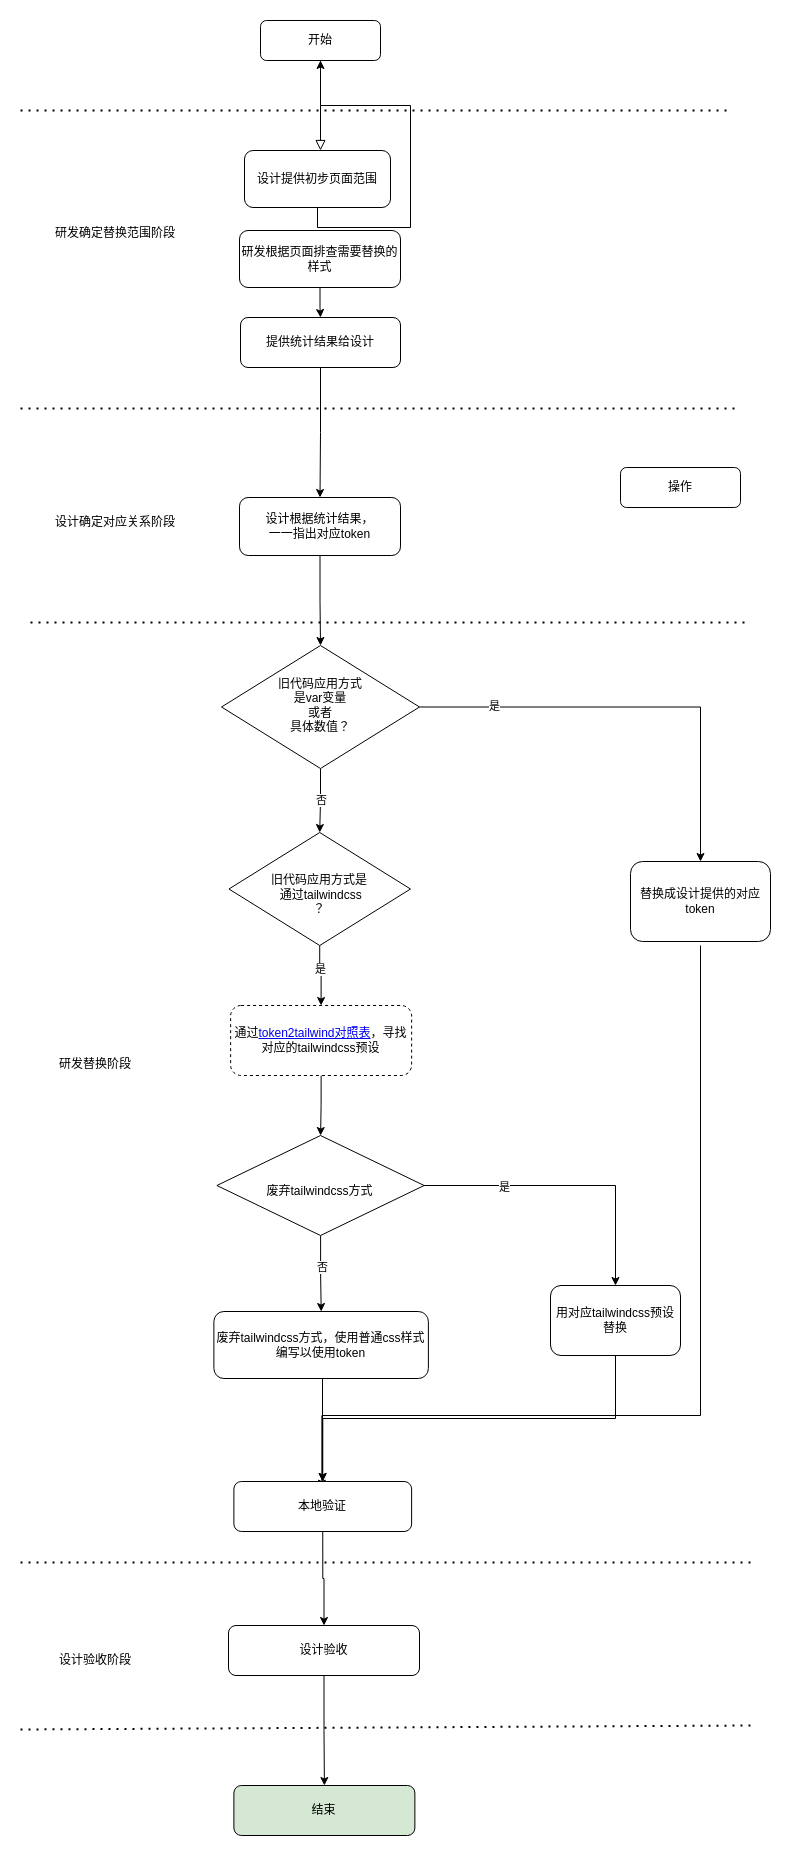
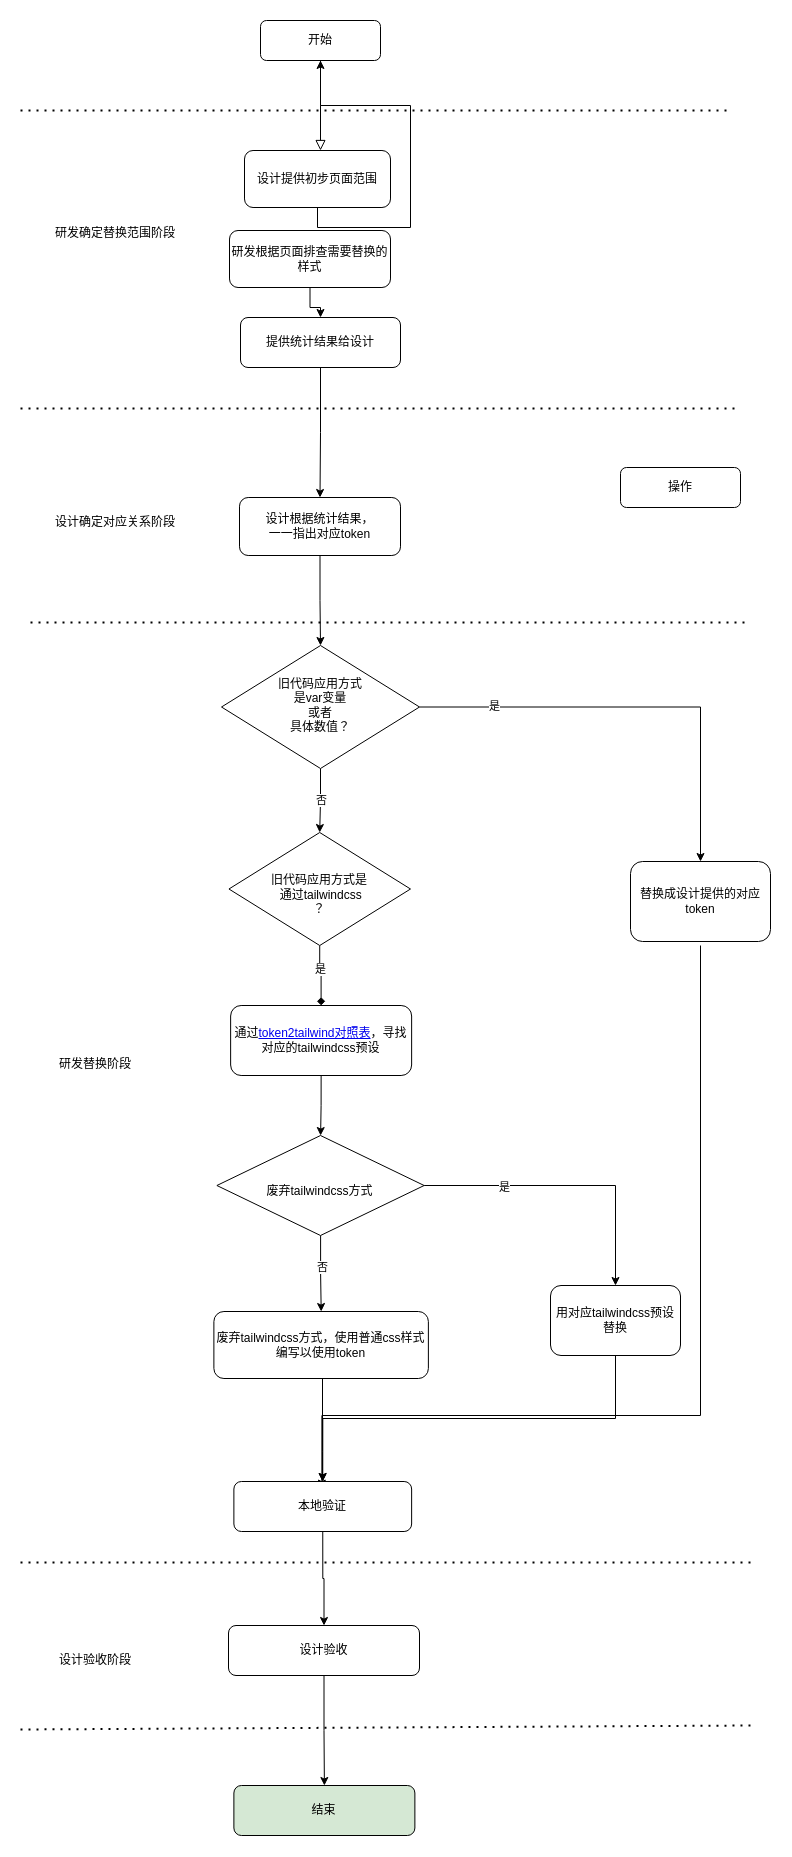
- <mxCell id="11" value="研发根据页面排查需要替换的样式" style="rounded=1;whiteSpace=wrap;html=1;fontSize=12;glass=0;strokeWidth=1;shadow=0;" vertex="1" parent="1"><mxGeometry x="239" y="230" width="161" height="57" as="geometry" /></mxCell>
+ <mxCell id="11" value="研发根据页面排查需要替换的样式" style="rounded=1;whiteSpace=wrap;html=1;fontSize=12;glass=0;strokeWidth=1;shadow=0;" vertex="1" parent="1"><mxGeometry x="229" y="230" width="161" height="57" as="geometry" /></mxCell>
- <mxCell id="29" style="edgeStyle=orthogonalEdgeStyle;rounded=0;orthogonalLoop=1;jettySize=auto;html=1;exitX=0.5;exitY=1;exitDx=0;exitDy=0;" edge="1" parent="1" source="31" target="36"><mxGeometry relative="1" as="geometry" /></mxCell>
+ <mxCell id="29" style="edgeStyle=orthogonalEdgeStyle;rounded=0;orthogonalLoop=1;jettySize=auto;html=1;exitX=0.5;exitY=1;exitDx=0;exitDy=0;endArrow=diamond;" edge="1" parent="1" source="31" target="36"><mxGeometry relative="1" as="geometry" /></mxCell>
- <mxCell id="36" value="通过&lt;a href=&quot;https://our.ones.pro/wiki/#/team/RDjYMhKq/space/GAVLkKKC/page/LiEpRTxH&quot;&gt;token2tailwind对照表&lt;/a&gt;，寻找对应的tailwindcss预设" style="rounded=1;whiteSpace=wrap;html=1;fontSize=12;glass=0;strokeWidth=1;shadow=0;dashed=1;" vertex="1" parent="1"><mxGeometry x="230.13" y="1005" width="181" height="70" as="geometry" /></mxCell>
+ <mxCell id="36" value="通过&lt;a href=&quot;https://our.ones.pro/wiki/#/team/RDjYMhKq/space/GAVLkKKC/page/LiEpRTxH&quot;&gt;token2tailwind对照表&lt;/a&gt;，寻找对应的tailwindcss预设" style="rounded=1;whiteSpace=wrap;html=1;fontSize=12;glass=0;strokeWidth=1;shadow=0;" vertex="1" parent="1"><mxGeometry x="230.13" y="1005" width="181" height="70" as="geometry" /></mxCell>
